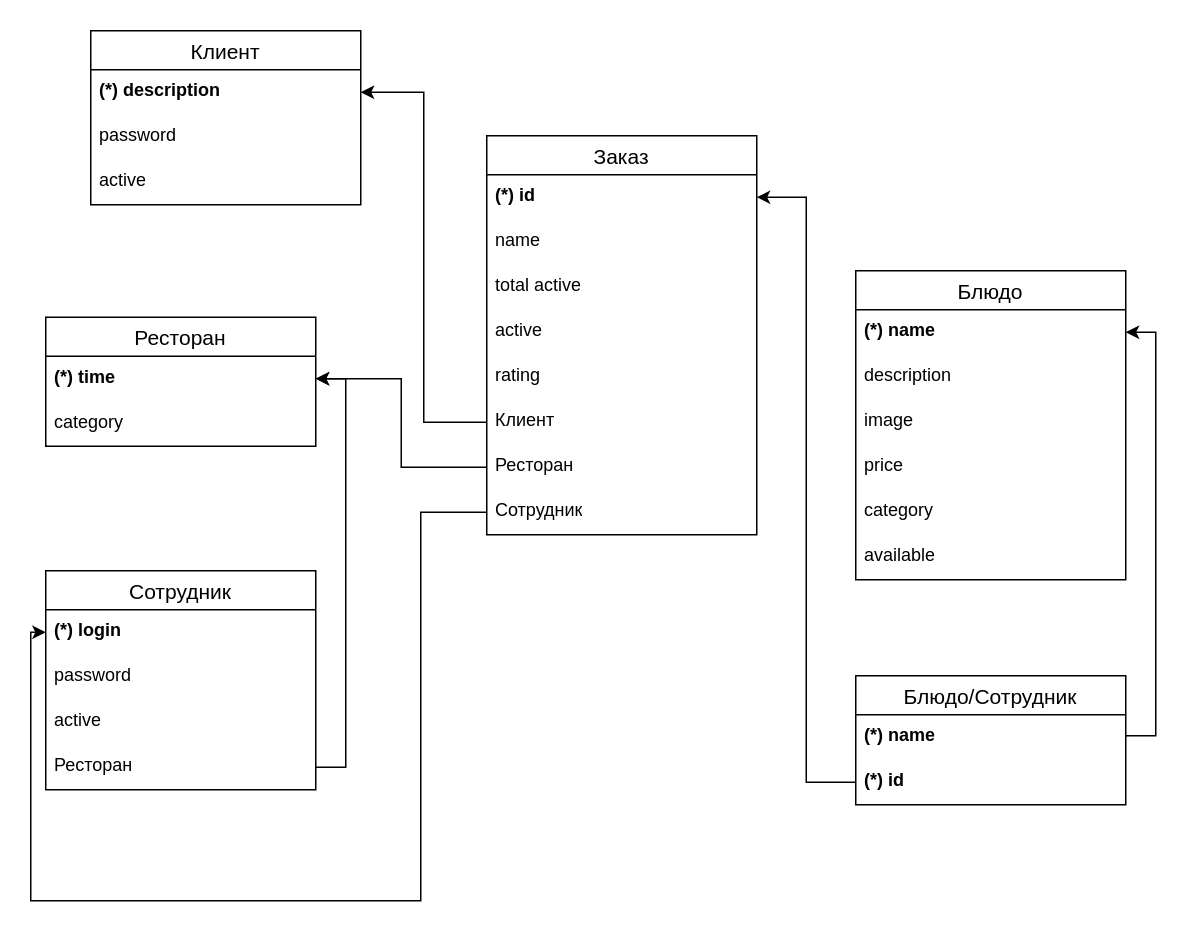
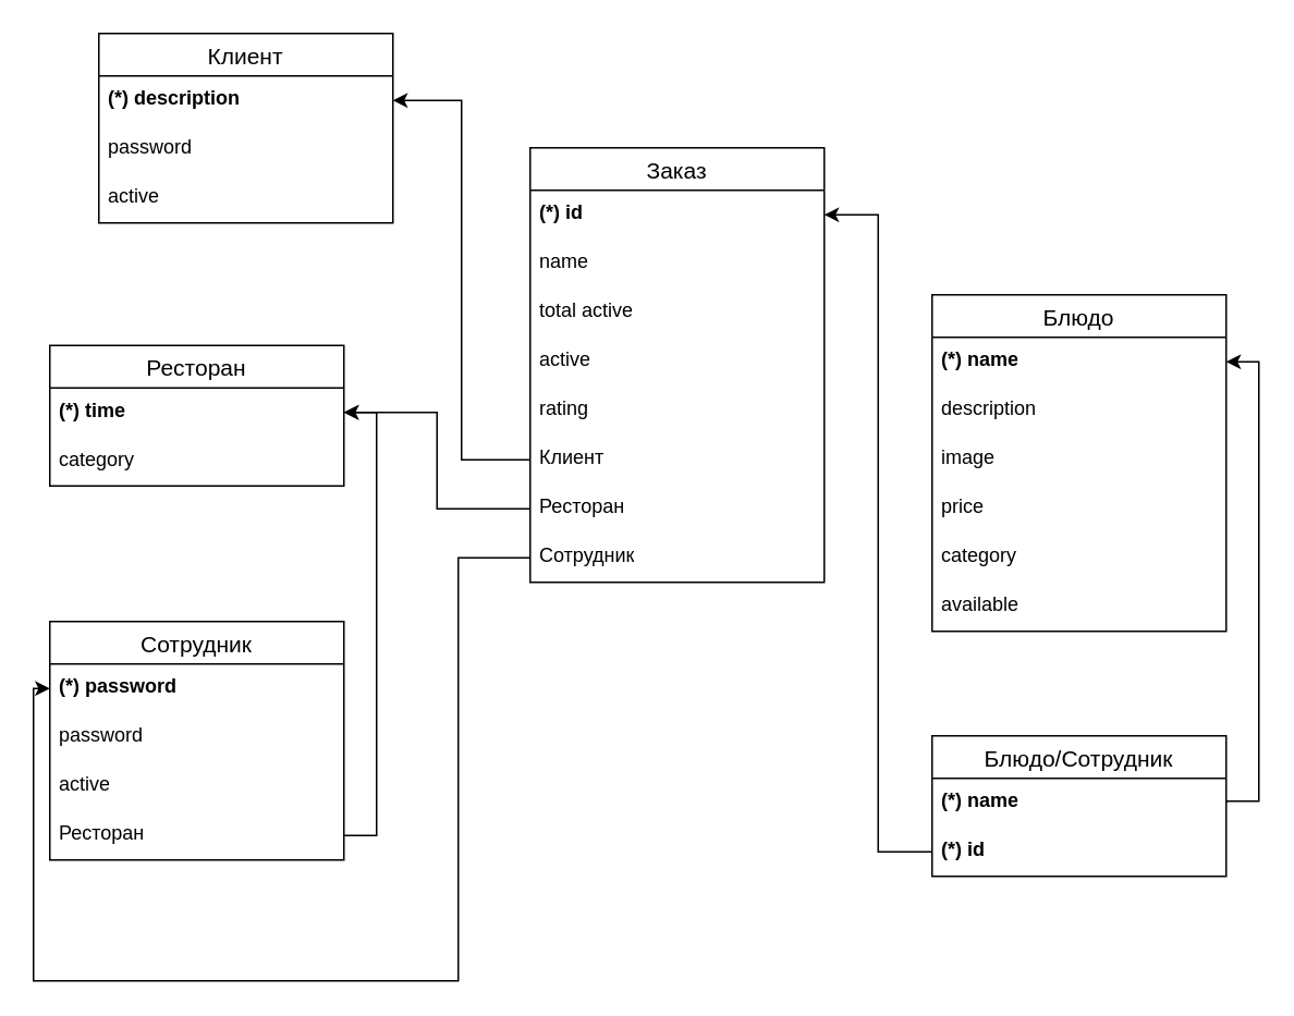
- <mxCell id="26" value="&lt;b&gt;(*) login&lt;/b&gt;" style="text;strokeColor=none;fillColor=none;spacingLeft=4;spacingRight=4;overflow=hidden;rotatable=0;points=[[0,0.5],[1,0.5]];portConstraint=eastwest;fontSize=12;whiteSpace=wrap;html=1;fontStyle=0" vertex="1" parent="25"><mxGeometry y="26" width="180" height="30" as="geometry" /></mxCell>
+ <mxCell id="26" value="&lt;b&gt;(*) password&lt;/b&gt;" style="text;strokeColor=none;fillColor=none;spacingLeft=4;spacingRight=4;overflow=hidden;rotatable=0;points=[[0,0.5],[1,0.5]];portConstraint=eastwest;fontSize=12;whiteSpace=wrap;html=1;fontStyle=0" vertex="1" parent="25"><mxGeometry y="26" width="180" height="30" as="geometry" /></mxCell>
